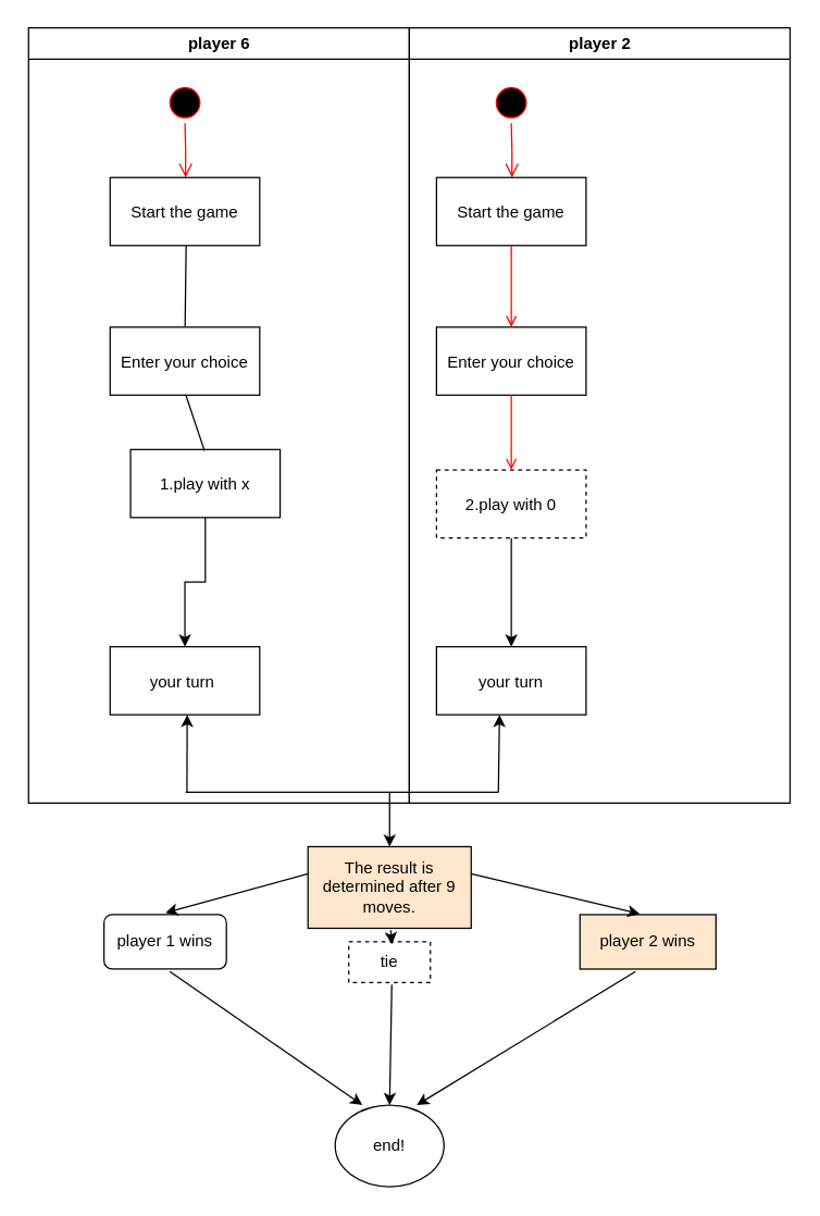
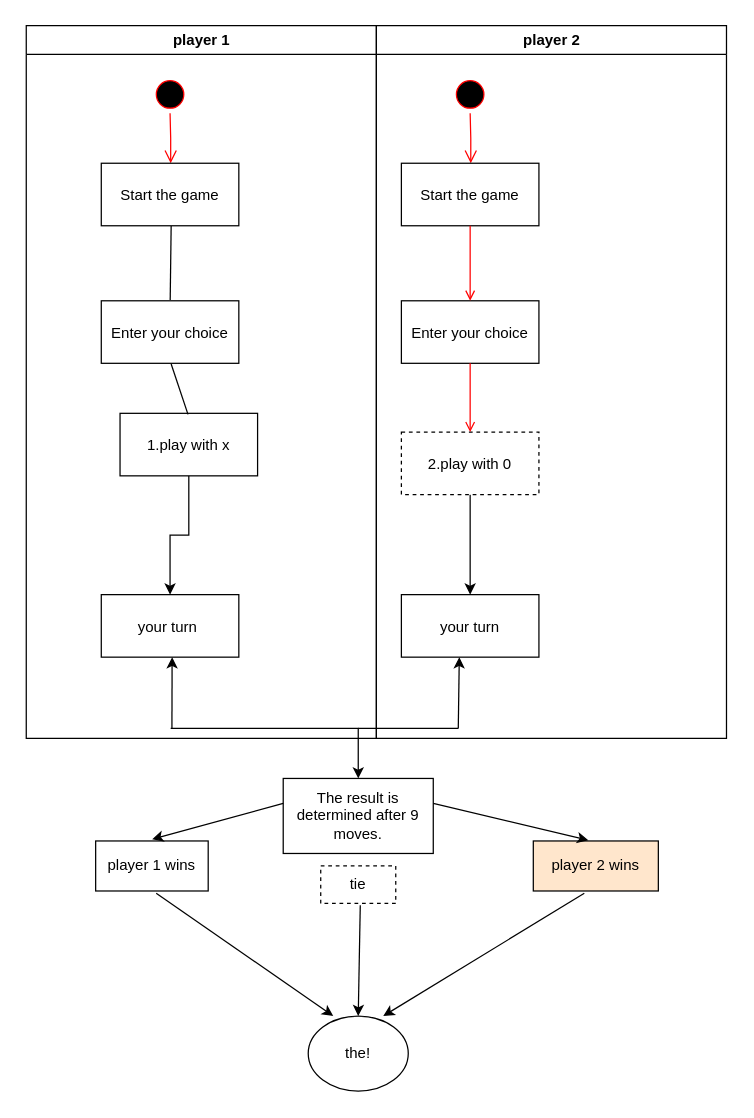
- <mxCell id="2" value="player 6" style="swimlane;whiteSpace=wrap" parent="1" vertex="1"><mxGeometry x="20.5" y="20" width="280" height="570" as="geometry" /></mxCell>
+ <mxCell id="2" value="player 1" style="swimlane;whiteSpace=wrap" parent="1" vertex="1"><mxGeometry x="20.5" y="20" width="280" height="570" as="geometry" /></mxCell>
- <mxCell id="24" value="The result is determined after 9 moves." style="rounded=0;whiteSpace=wrap;html=1;fillColor=#ffe6cc;" vertex="1" parent="1"><mxGeometry x="226" y="622" width="120" height="60" as="geometry" /></mxCell>
+ <mxCell id="24" value="The result is determined after 9 moves." style="rounded=0;whiteSpace=wrap;html=1;" vertex="1" parent="1"><mxGeometry x="226" y="622" width="120" height="60" as="geometry" /></mxCell>
- <mxCell id="30" value="" style="endArrow=classic;html=1;rounded=0;exitX=0.507;exitY=1.023;exitDx=0;exitDy=0;exitPerimeter=0;entryX=0.527;entryY=0.06;entryDx=0;entryDy=0;entryPerimeter=0;" edge="1" parent="1" source="24" target="27"><mxGeometry width="50" height="50" relative="1" as="geometry"><mxPoint x="506" y="632" as="sourcePoint" /><mxPoint x="556" y="582" as="targetPoint" /></mxGeometry></mxCell>
- <mxCell id="25" value="player 1 wins" style="whiteSpace=wrap;html=1;rounded=1;" vertex="1" parent="1"><mxGeometry x="76" y="672" width="90" height="40" as="geometry" /></mxCell>
+ <mxCell id="25" value="player 1 wins" style="rounded=0;whiteSpace=wrap;html=1;" vertex="1" parent="1"><mxGeometry x="76" y="672" width="90" height="40" as="geometry" /></mxCell>
- <mxCell id="36" value="end!" style="ellipse;whiteSpace=wrap;html=1;" vertex="1" parent="1"><mxGeometry x="246" y="812" width="80" height="60" as="geometry" /></mxCell>
+ <mxCell id="36" value="the!" style="ellipse;whiteSpace=wrap;html=1;" vertex="1" parent="1"><mxGeometry x="246" y="812" width="80" height="60" as="geometry" /></mxCell>
